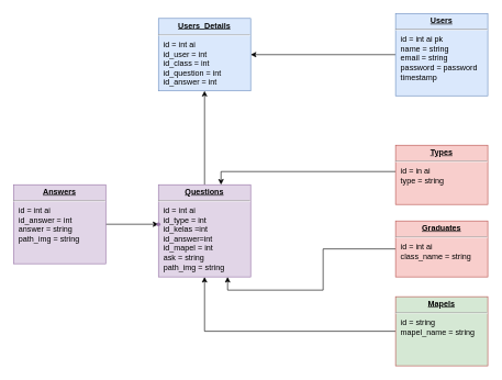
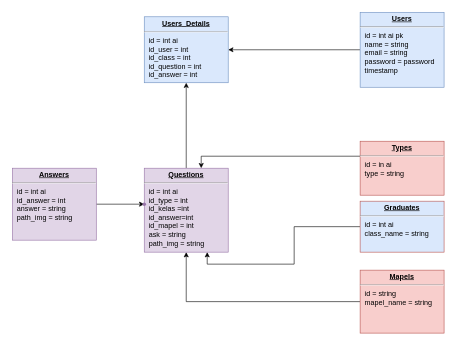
- <mxCell id="11" value="&lt;p style=&quot;margin: 0px ; margin-top: 4px ; text-align: center ; text-decoration: underline&quot;&gt;&lt;b&gt;Types&lt;/b&gt;&lt;/p&gt;&lt;hr&gt;&lt;p style=&quot;margin: 0px ; margin-left: 8px&quot;&gt;id = in ai&lt;br&gt;type = string&lt;br&gt;&lt;/p&gt;" style="verticalAlign=top;align=left;overflow=fill;fontSize=12;fontFamily=Helvetica;html=1;rounded=0;shadow=0;comic=0;labelBackgroundColor=none;strokeWidth=1;fillColor=#f8cecc;strokeColor=#b85450;" parent="1" vertex="1"><mxGeometry x="600" y="220" width="140" height="90" as="geometry" /></mxCell>
+ <mxCell id="11" value="&lt;p style=&quot;margin: 0px ; margin-top: 4px ; text-align: center ; text-decoration: underline&quot;&gt;&lt;b&gt;Types&lt;/b&gt;&lt;/p&gt;&lt;hr&gt;&lt;p style=&quot;margin: 0px ; margin-left: 8px&quot;&gt;id = in ai&lt;br&gt;type = string&lt;br&gt;&lt;/p&gt;" style="verticalAlign=top;align=left;overflow=fill;fontSize=12;fontFamily=Helvetica;html=1;rounded=0;shadow=0;comic=0;labelBackgroundColor=none;strokeWidth=1;fillColor=#f8cecc;strokeColor=#b85450;" parent="1" vertex="1"><mxGeometry x="600" y="235" width="140" height="90" as="geometry" /></mxCell>
- <mxCell id="3" value="&lt;p style=&quot;margin: 0px ; margin-top: 4px ; text-align: center ; text-decoration: underline&quot;&gt;&lt;b&gt;Graduates&lt;/b&gt;&lt;/p&gt;&lt;hr&gt;&lt;p style=&quot;margin: 0px ; margin-left: 8px&quot;&gt;id = int ai&lt;br&gt;class_name = string&lt;br&gt;&lt;br&gt;&lt;/p&gt;" style="verticalAlign=top;align=left;overflow=fill;fontSize=12;fontFamily=Helvetica;html=1;rounded=0;shadow=0;comic=0;labelBackgroundColor=none;strokeWidth=1;fillColor=#f8cecc;strokeColor=#b85450;" parent="1" vertex="1"><mxGeometry x="600" y="335" width="140" height="85" as="geometry" /></mxCell>
+ <mxCell id="3" value="&lt;p style=&quot;margin: 0px ; margin-top: 4px ; text-align: center ; text-decoration: underline&quot;&gt;&lt;b&gt;Graduates&lt;/b&gt;&lt;/p&gt;&lt;hr&gt;&lt;p style=&quot;margin: 0px ; margin-left: 8px&quot;&gt;id = int ai&lt;br&gt;class_name = string&lt;br&gt;&lt;br&gt;&lt;/p&gt;" style="verticalAlign=top;align=left;overflow=fill;fontSize=12;fontFamily=Helvetica;html=1;rounded=0;shadow=0;comic=0;labelBackgroundColor=none;strokeWidth=1;fillColor=#dae8fc;strokeColor=#b85450;" parent="1" vertex="1"><mxGeometry x="600" y="335" width="140" height="85" as="geometry" /></mxCell>
- <mxCell id="9" value="&lt;p style=&quot;margin: 0px ; margin-top: 4px ; text-align: center ; text-decoration: underline&quot;&gt;&lt;b&gt;Mapels&lt;/b&gt;&lt;/p&gt;&lt;hr&gt;&lt;p style=&quot;margin: 0px ; margin-left: 8px&quot;&gt;id = string&lt;br&gt;mapel_name = string&lt;br&gt;&lt;/p&gt;" style="verticalAlign=top;align=left;overflow=fill;fontSize=12;fontFamily=Helvetica;html=1;rounded=0;shadow=0;comic=0;labelBackgroundColor=none;strokeWidth=1;fillColor=#d5e8d4;strokeColor=#b85450;" parent="1" vertex="1"><mxGeometry x="600" y="450" width="140" height="105" as="geometry" /></mxCell>
+ <mxCell id="9" value="&lt;p style=&quot;margin: 0px ; margin-top: 4px ; text-align: center ; text-decoration: underline&quot;&gt;&lt;b&gt;Mapels&lt;/b&gt;&lt;/p&gt;&lt;hr&gt;&lt;p style=&quot;margin: 0px ; margin-left: 8px&quot;&gt;id = string&lt;br&gt;mapel_name = string&lt;br&gt;&lt;/p&gt;" style="verticalAlign=top;align=left;overflow=fill;fontSize=12;fontFamily=Helvetica;html=1;rounded=0;shadow=0;comic=0;labelBackgroundColor=none;strokeWidth=1;fillColor=#f8cecc;strokeColor=#b85450;" parent="1" vertex="1"><mxGeometry x="600" y="450" width="140" height="105" as="geometry" /></mxCell>
